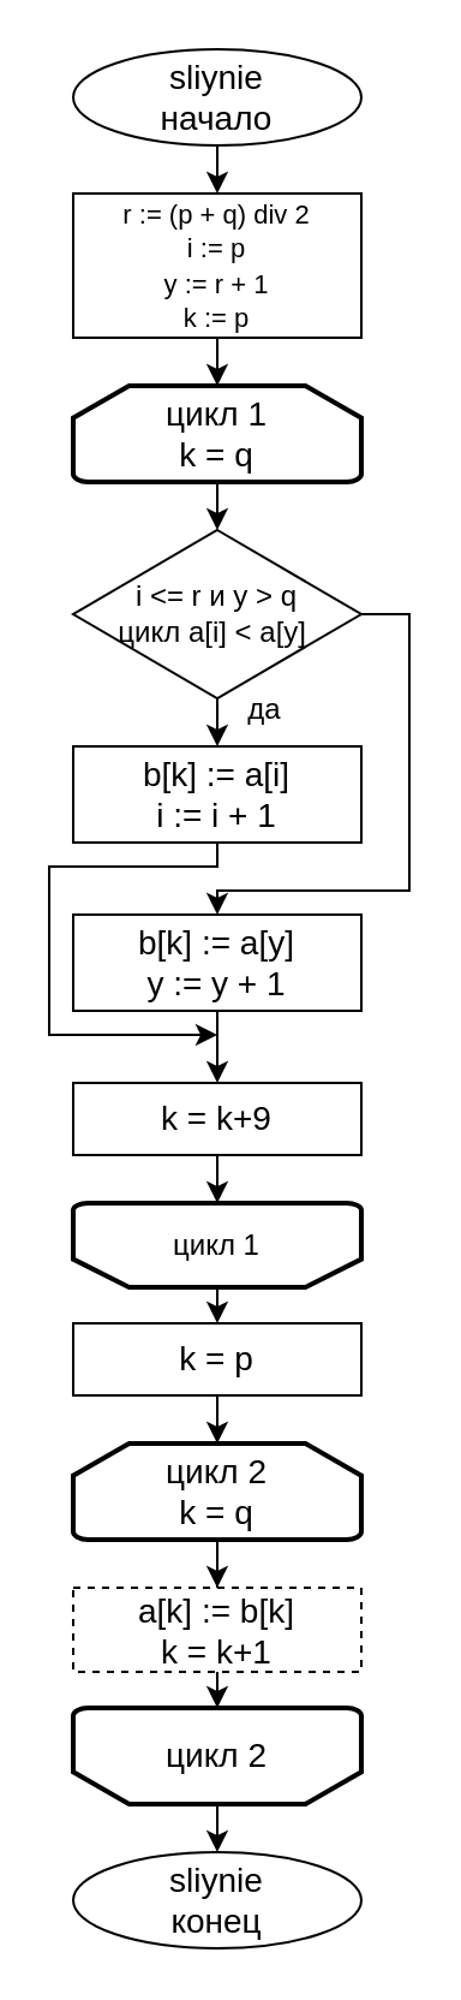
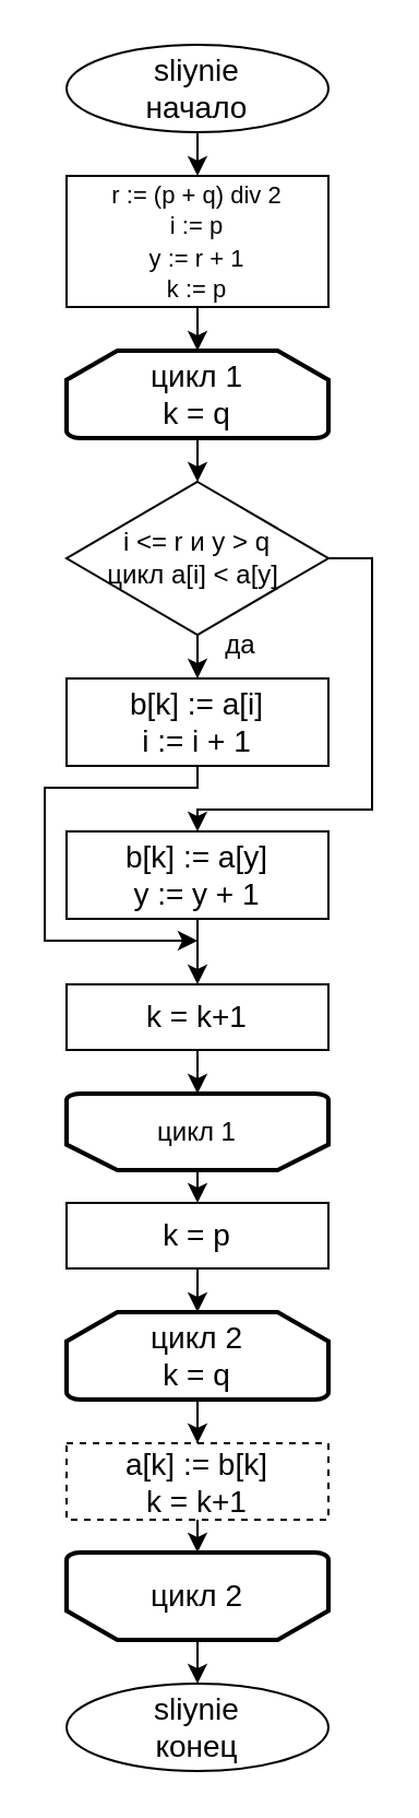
- <mxCell id="17" value="&lt;font style=&quot;font-size: 14px;&quot;&gt;k = k+9&lt;/font&gt;" style="rounded=0;whiteSpace=wrap;html=1;" vertex="1" parent="1"><mxGeometry x="30" y="450" width="120" height="30" as="geometry" /></mxCell>
+ <mxCell id="17" value="&lt;font style=&quot;font-size: 14px;&quot;&gt;k = k+1&lt;/font&gt;" style="rounded=0;whiteSpace=wrap;html=1;" vertex="1" parent="1"><mxGeometry x="30" y="450" width="120" height="30" as="geometry" /></mxCell>
